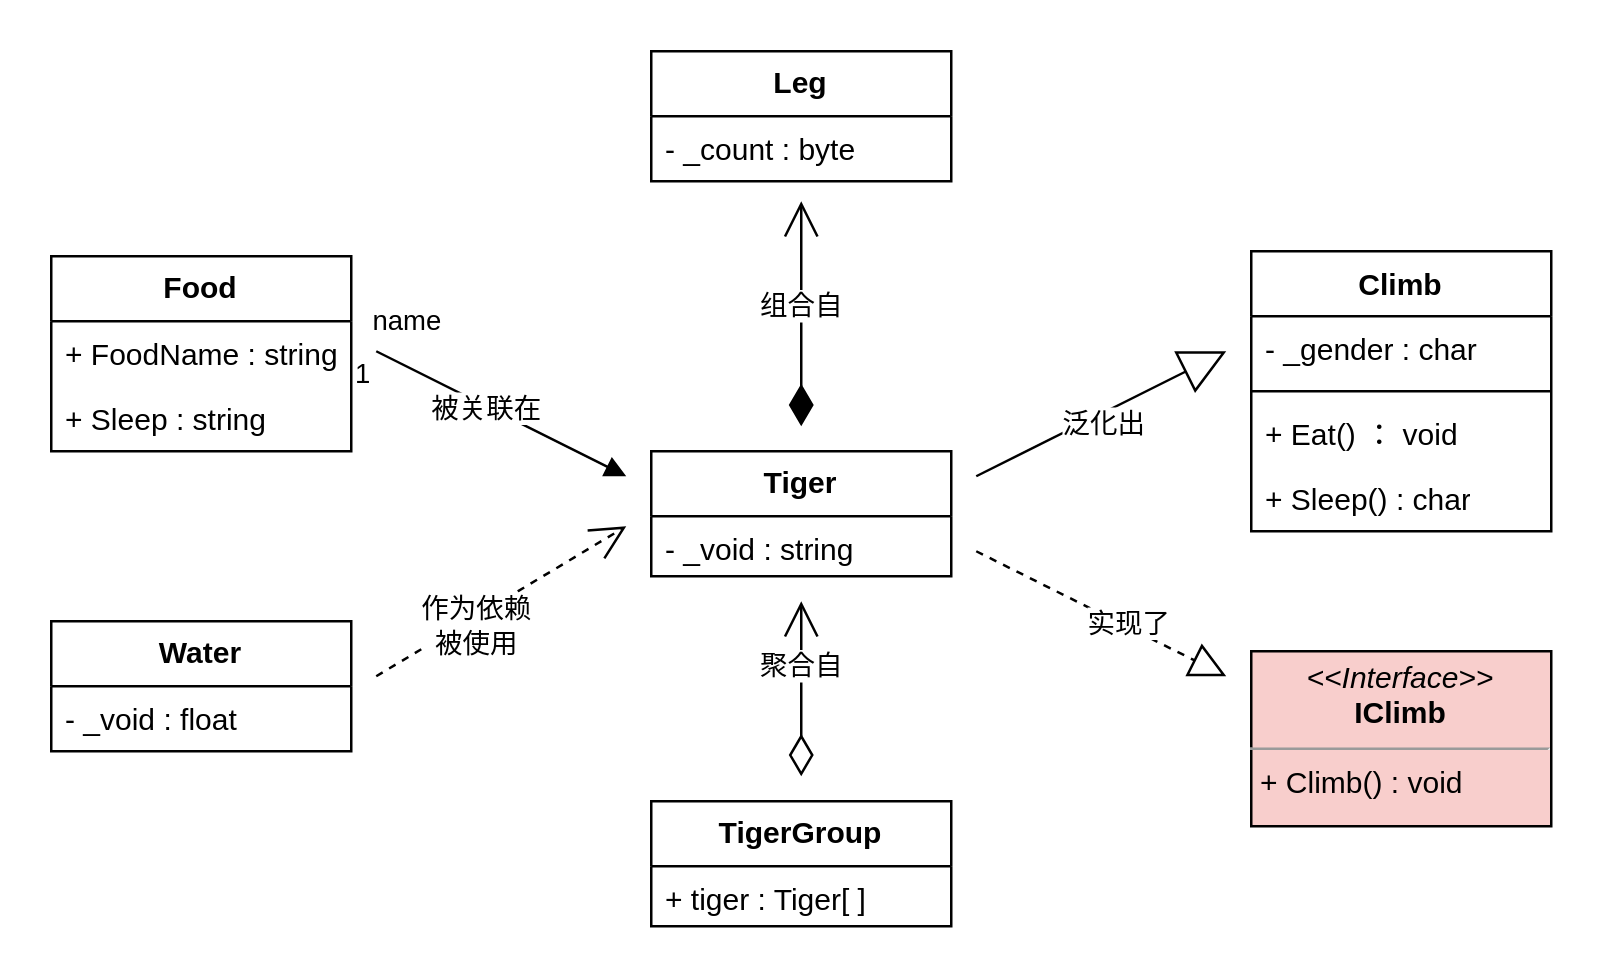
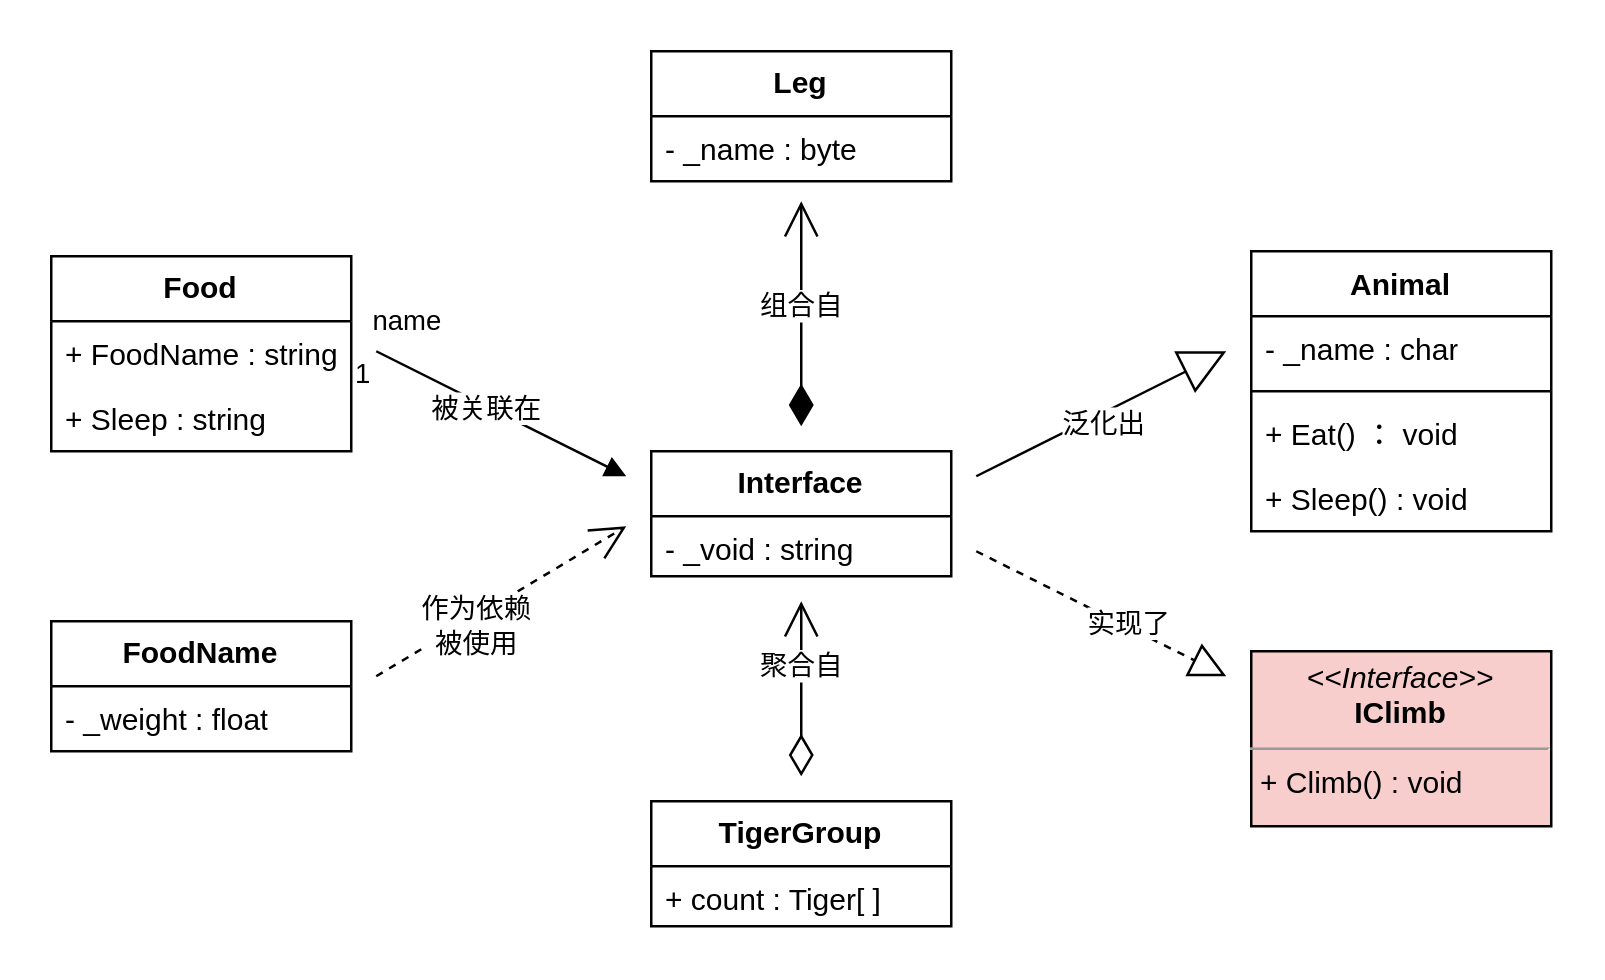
- <mxCell id="13" value="- _count : byte" style="text;strokeColor=none;fillColor=none;align=left;verticalAlign=top;spacingLeft=4;spacingRight=4;overflow=hidden;rotatable=0;points=[[0,0.5],[1,0.5]];portConstraint=eastwest;whiteSpace=wrap;html=1;" parent="12" vertex="1"><mxGeometry y="26" width="120" height="26" as="geometry" /></mxCell>
+ <mxCell id="13" value="- _name : byte" style="text;strokeColor=none;fillColor=none;align=left;verticalAlign=top;spacingLeft=4;spacingRight=4;overflow=hidden;rotatable=0;points=[[0,0.5],[1,0.5]];portConstraint=eastwest;whiteSpace=wrap;html=1;" parent="12" vertex="1"><mxGeometry y="26" width="120" height="26" as="geometry" /></mxCell>
- <mxCell id="2" value="Climb" style="swimlane;fontStyle=1;align=center;verticalAlign=top;childLayout=stackLayout;horizontal=1;startSize=26;horizontalStack=0;resizeParent=1;resizeParentMax=0;resizeLast=0;collapsible=1;marginBottom=0;whiteSpace=wrap;html=1;" parent="1" vertex="1"><mxGeometry x="500" y="100" width="120" height="112" as="geometry"><mxRectangle x="600" y="200" width="80" height="30" as="alternateBounds" /></mxGeometry></mxCell>
+ <mxCell id="2" value="Animal" style="swimlane;fontStyle=1;align=center;verticalAlign=top;childLayout=stackLayout;horizontal=1;startSize=26;horizontalStack=0;resizeParent=1;resizeParentMax=0;resizeLast=0;collapsible=1;marginBottom=0;whiteSpace=wrap;html=1;" parent="1" vertex="1"><mxGeometry x="500" y="100" width="120" height="112" as="geometry"><mxRectangle x="600" y="200" width="80" height="30" as="alternateBounds" /></mxGeometry></mxCell>
- <mxCell id="3" value="- _gender : char" style="text;strokeColor=none;fillColor=none;align=left;verticalAlign=top;spacingLeft=4;spacingRight=4;overflow=hidden;rotatable=0;points=[[0,0.5],[1,0.5]];portConstraint=eastwest;whiteSpace=wrap;html=1;" parent="2" vertex="1"><mxGeometry y="26" width="120" height="26" as="geometry" /></mxCell>
+ <mxCell id="3" value="- _name : char" style="text;strokeColor=none;fillColor=none;align=left;verticalAlign=top;spacingLeft=4;spacingRight=4;overflow=hidden;rotatable=0;points=[[0,0.5],[1,0.5]];portConstraint=eastwest;whiteSpace=wrap;html=1;" parent="2" vertex="1"><mxGeometry y="26" width="120" height="26" as="geometry" /></mxCell>
- <mxCell id="7" value="&lt;b&gt;Tiger&lt;/b&gt;" style="swimlane;fontStyle=0;childLayout=stackLayout;horizontal=1;startSize=26;fillColor=none;horizontalStack=0;resizeParent=1;resizeParentMax=0;resizeLast=0;collapsible=1;marginBottom=0;whiteSpace=wrap;html=1;" parent="1" vertex="1"><mxGeometry x="260" y="180" width="120" height="50" as="geometry" /></mxCell>
+ <mxCell id="7" value="&lt;b&gt;Interface&lt;/b&gt;" style="swimlane;fontStyle=0;childLayout=stackLayout;horizontal=1;startSize=26;fillColor=none;horizontalStack=0;resizeParent=1;resizeParentMax=0;resizeLast=0;collapsible=1;marginBottom=0;whiteSpace=wrap;html=1;" parent="1" vertex="1"><mxGeometry x="260" y="180" width="120" height="50" as="geometry" /></mxCell>
- <mxCell id="6" value="+ Sleep() : char" style="text;strokeColor=none;fillColor=none;align=left;verticalAlign=top;spacingLeft=4;spacingRight=4;overflow=hidden;rotatable=0;points=[[0,0.5],[1,0.5]];portConstraint=eastwest;whiteSpace=wrap;html=1;" parent="2" vertex="1"><mxGeometry y="86" width="120" height="26" as="geometry" /></mxCell>
+ <mxCell id="6" value="+ Sleep() : void" style="text;strokeColor=none;fillColor=none;align=left;verticalAlign=top;spacingLeft=4;spacingRight=4;overflow=hidden;rotatable=0;points=[[0,0.5],[1,0.5]];portConstraint=eastwest;whiteSpace=wrap;html=1;" parent="2" vertex="1"><mxGeometry y="86" width="120" height="26" as="geometry" /></mxCell>
- <mxCell id="25" value="&lt;b&gt;Water&lt;/b&gt;" style="swimlane;fontStyle=0;childLayout=stackLayout;horizontal=1;startSize=26;fillColor=none;horizontalStack=0;resizeParent=1;resizeParentMax=0;resizeLast=0;collapsible=1;marginBottom=0;whiteSpace=wrap;html=1;" parent="1" vertex="1"><mxGeometry x="20" y="248" width="120" height="52" as="geometry" /></mxCell>
+ <mxCell id="25" value="&lt;b&gt;FoodName&lt;/b&gt;" style="swimlane;fontStyle=0;childLayout=stackLayout;horizontal=1;startSize=26;fillColor=none;horizontalStack=0;resizeParent=1;resizeParentMax=0;resizeLast=0;collapsible=1;marginBottom=0;whiteSpace=wrap;html=1;" parent="1" vertex="1"><mxGeometry x="20" y="248" width="120" height="52" as="geometry" /></mxCell>
- <mxCell id="26" value="- _void : float" style="text;strokeColor=none;fillColor=none;align=left;verticalAlign=top;spacingLeft=4;spacingRight=4;overflow=hidden;rotatable=0;points=[[0,0.5],[1,0.5]];portConstraint=eastwest;whiteSpace=wrap;html=1;" parent="25" vertex="1"><mxGeometry y="26" width="120" height="26" as="geometry" /></mxCell>
+ <mxCell id="26" value="- _weight : float" style="text;strokeColor=none;fillColor=none;align=left;verticalAlign=top;spacingLeft=4;spacingRight=4;overflow=hidden;rotatable=0;points=[[0,0.5],[1,0.5]];portConstraint=eastwest;whiteSpace=wrap;html=1;" parent="25" vertex="1"><mxGeometry y="26" width="120" height="26" as="geometry" /></mxCell>
- <mxCell id="17" value="+ tiger : Tiger[ ]" style="text;strokeColor=none;fillColor=none;align=left;verticalAlign=top;spacingLeft=4;spacingRight=4;overflow=hidden;rotatable=0;points=[[0,0.5],[1,0.5]];portConstraint=eastwest;whiteSpace=wrap;html=1;" parent="16" vertex="1"><mxGeometry y="26" width="120" height="24" as="geometry" /></mxCell>
+ <mxCell id="17" value="+ count : Tiger[ ]" style="text;strokeColor=none;fillColor=none;align=left;verticalAlign=top;spacingLeft=4;spacingRight=4;overflow=hidden;rotatable=0;points=[[0,0.5],[1,0.5]];portConstraint=eastwest;whiteSpace=wrap;html=1;" parent="16" vertex="1"><mxGeometry y="26" width="120" height="24" as="geometry" /></mxCell>
